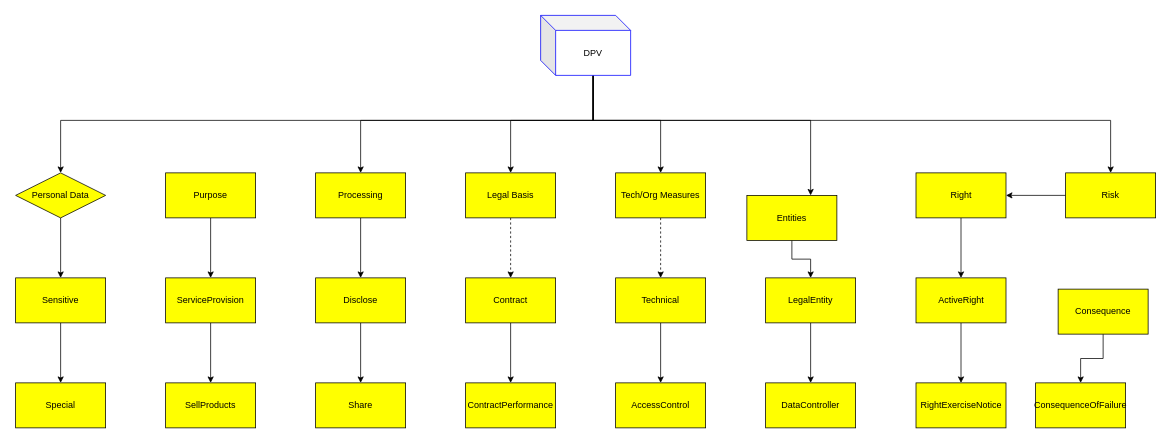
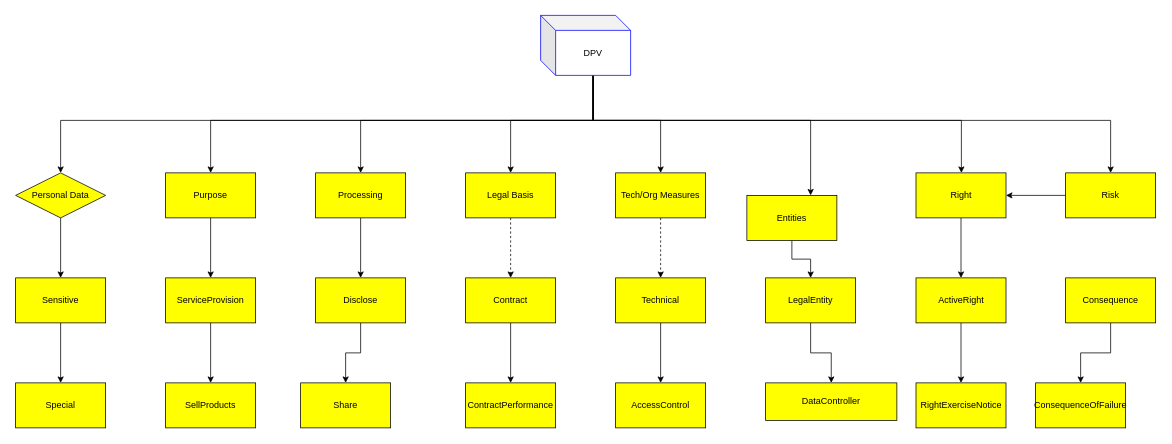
+ <mxCell id="3" value="" style="edgeStyle=orthogonalEdgeStyle;rounded=0;orthogonalLoop=1;jettySize=auto;html=1;entryX=0.5;entryY=0;entryDx=0;entryDy=0;exitX=0;exitY=0;exitDx=70;exitDy=80;exitPerimeter=0;" parent="1" source="10" target="17" edge="1"><mxGeometry relative="1" as="geometry"><mxPoint x="394" y="280" as="targetPoint" /><Array as="points"><mxPoint x="790" y="160" /><mxPoint x="280" y="160" /></Array></mxGeometry></mxCell>
+ <mxCell id="8" value="" style="edgeStyle=orthogonalEdgeStyle;rounded=0;orthogonalLoop=1;jettySize=auto;html=1;exitX=0;exitY=0;exitDx=70;exitDy=80;exitPerimeter=0;" parent="1" source="10" target="42" edge="1"><mxGeometry relative="1" as="geometry"><Array as="points"><mxPoint x="790" y="160" /><mxPoint x="1281" y="160" /></Array></mxGeometry></mxCell>
- <mxCell id="49" value="Consequence" style="whiteSpace=wrap;html=1;fillColor=#FFFF00;" parent="1" vertex="1"><mxGeometry x="1410" y="385" width="120" height="60" as="geometry" /></mxCell>
+ <mxCell id="49" value="Consequence" style="whiteSpace=wrap;html=1;fillColor=#FFFF00;" parent="1" vertex="1"><mxGeometry x="1420" y="370" width="120" height="60" as="geometry" /></mxCell>
- <mxCell id="25" value="Share" style="whiteSpace=wrap;html=1;fillColor=#FFFF00;" parent="1" vertex="1"><mxGeometry x="420" y="510" width="120" height="60" as="geometry" /></mxCell>
+ <mxCell id="25" value="Share" style="whiteSpace=wrap;html=1;fillColor=#FFFF00;" parent="1" vertex="1"><mxGeometry x="400" y="510" width="120" height="60" as="geometry" /></mxCell>
- <mxCell id="40" value="DataController" style="whiteSpace=wrap;html=1;fillColor=#FFFF00;" parent="1" vertex="1"><mxGeometry x="1020" y="510" width="120" height="60" as="geometry" /></mxCell>
+ <mxCell id="40" value="DataController" style="whiteSpace=wrap;html=1;fillColor=#FFFF00;" parent="1" vertex="1"><mxGeometry x="1020" y="510" width="175" height="50" as="geometry" /></mxCell>
